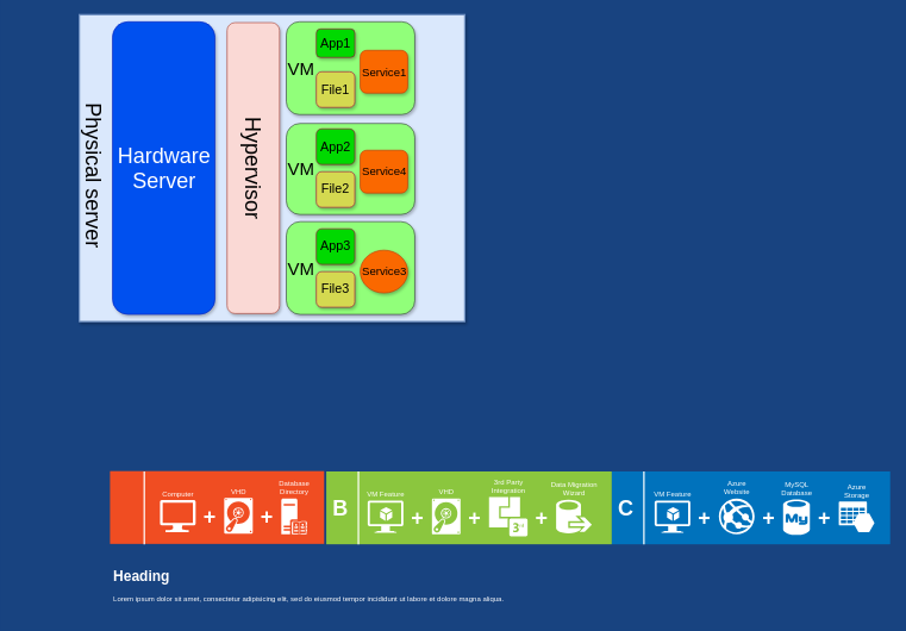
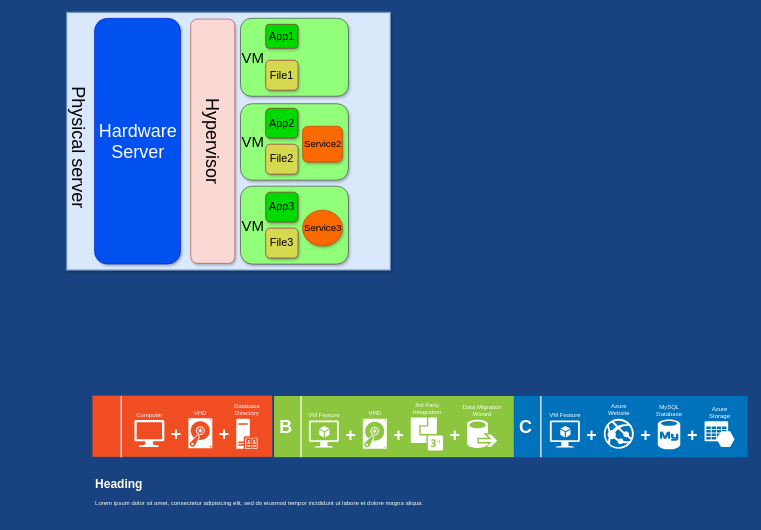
- <mxCell id="42" value="&lt;font&gt;&lt;font style=&quot;font-size: 16px&quot; color=&quot;#000000&quot;&gt;Service1&lt;/font&gt;&lt;br&gt;&lt;/font&gt;" style="whiteSpace=wrap;html=1;rounded=1;shadow=1;strokeColor=#C73500;fontColor=#ffffff;fillColor=#fa6800;" vertex="1" parent="1"><mxGeometry x="503.5" y="70" width="66.5" height="60" as="geometry" /></mxCell>
- <mxCell id="45" value="&lt;font&gt;&lt;font color=&quot;#000000&quot;&gt;&lt;span style=&quot;font-size: 16px&quot;&gt;Service4&lt;/span&gt;&lt;/font&gt;&lt;br&gt;&lt;/font&gt;" style="whiteSpace=wrap;html=1;rounded=1;shadow=1;strokeColor=#C73500;fontColor=#ffffff;fillColor=#fa6800;" vertex="1" parent="1"><mxGeometry x="503.5" y="210" width="66.5" height="60" as="geometry" /></mxCell>
+ <mxCell id="45" value="&lt;font&gt;&lt;font color=&quot;#000000&quot;&gt;&lt;span style=&quot;font-size: 16px&quot;&gt;Service2&lt;/span&gt;&lt;/font&gt;&lt;br&gt;&lt;/font&gt;" style="whiteSpace=wrap;html=1;rounded=1;shadow=1;strokeColor=#C73500;fontColor=#ffffff;fillColor=#fa6800;" vertex="1" parent="1"><mxGeometry x="503.5" y="210" width="66.5" height="60" as="geometry" /></mxCell>
